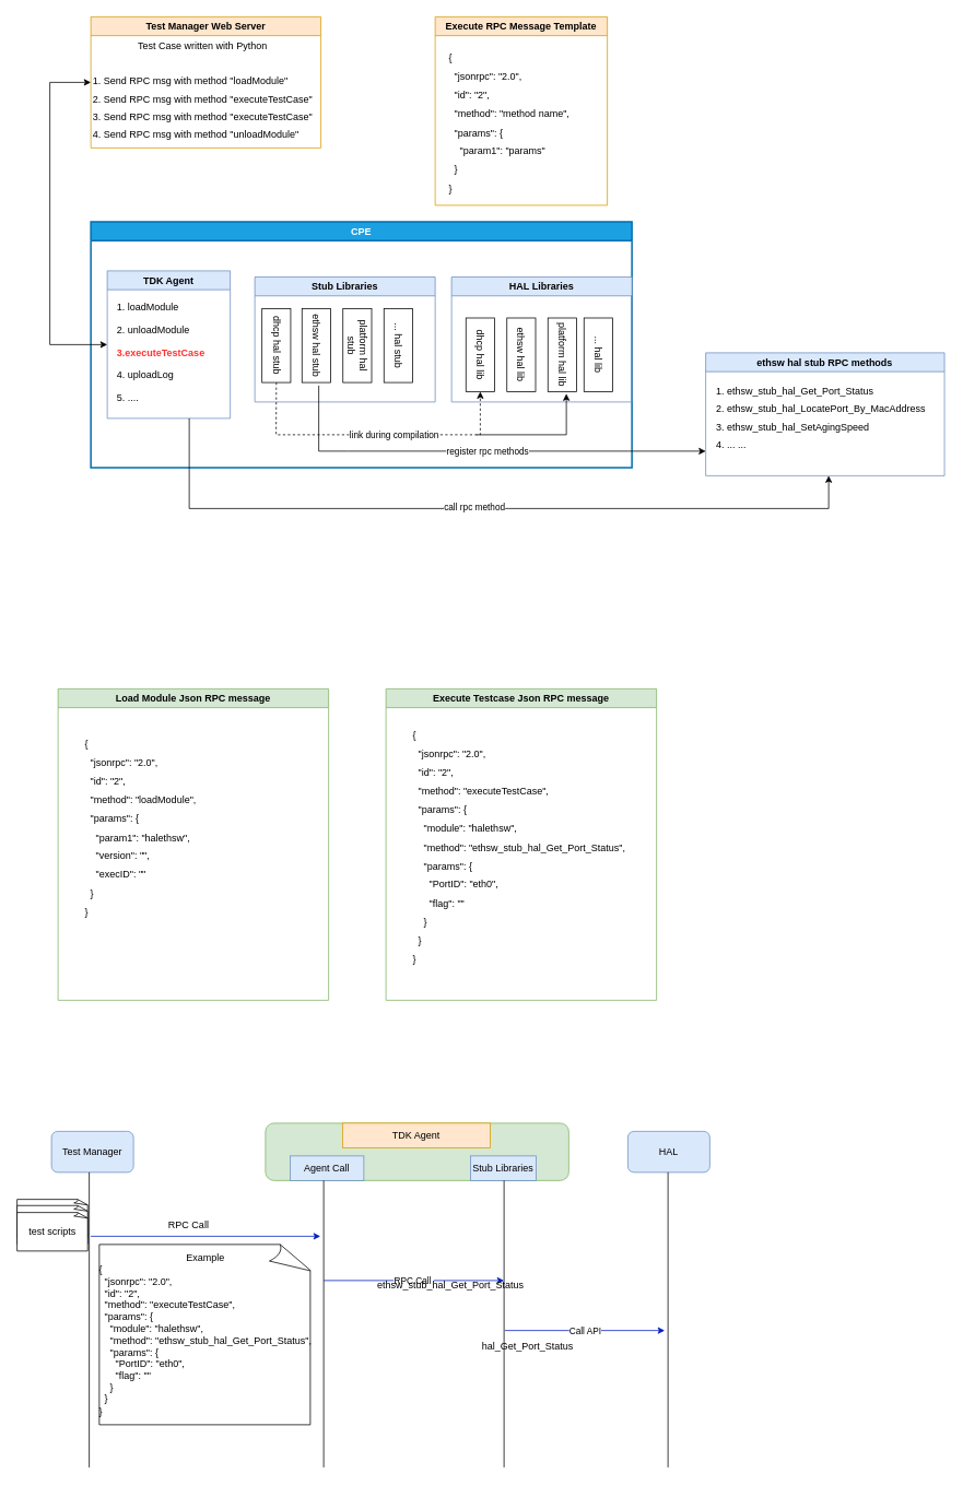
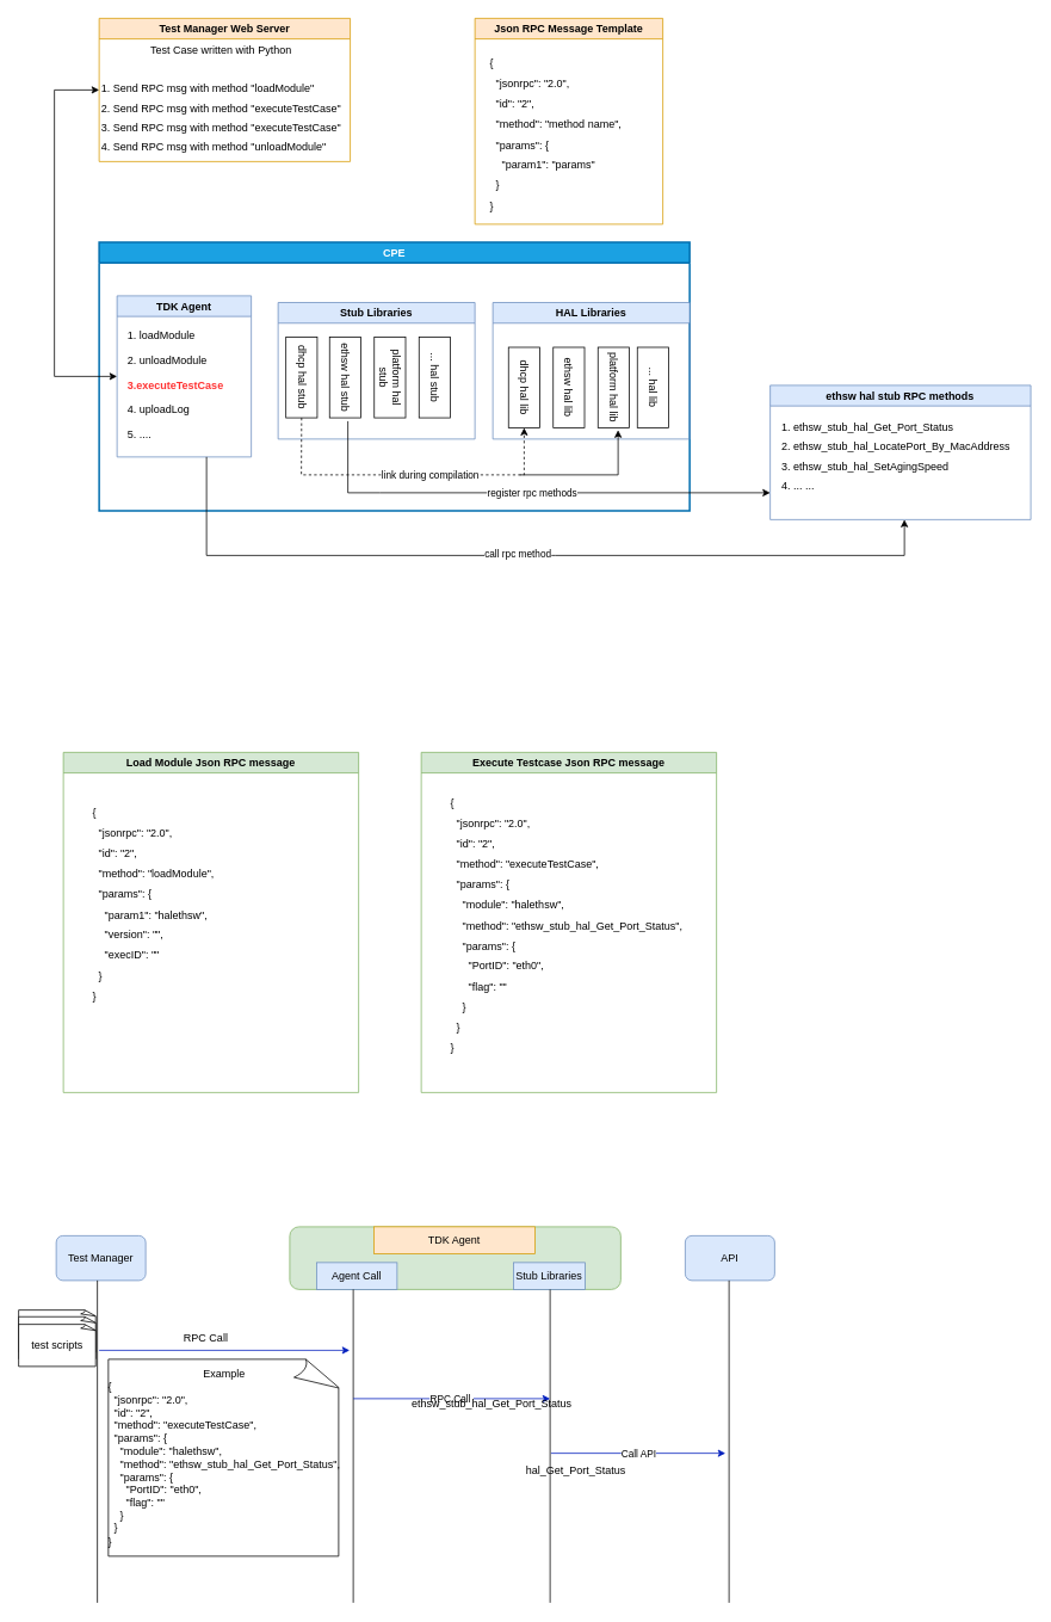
- <mxCell id="22" value="Execute RPC Message Template" style="swimlane;whiteSpace=wrap;html=1;fillColor=#ffe6cc;strokeColor=#d79b00;" parent="1" vertex="1"><mxGeometry x="530" y="20" width="210" height="230" as="geometry" /></mxCell>
+ <mxCell id="22" value="Json RPC Message Template" style="swimlane;whiteSpace=wrap;html=1;fillColor=#ffe6cc;strokeColor=#d79b00;" parent="1" vertex="1"><mxGeometry x="530" y="20" width="210" height="230" as="geometry" /></mxCell>
- <mxCell id="38" value="HAL" style="rounded=1;whiteSpace=wrap;html=1;fillColor=#dae8fc;strokeColor=#6c8ebf;" vertex="1" parent="1"><mxGeometry x="765" y="1380" width="100" height="50" as="geometry" /></mxCell>
+ <mxCell id="38" value="API" style="rounded=1;whiteSpace=wrap;html=1;fillColor=#dae8fc;strokeColor=#6c8ebf;" vertex="1" parent="1"><mxGeometry x="765" y="1380" width="100" height="50" as="geometry" /></mxCell>
